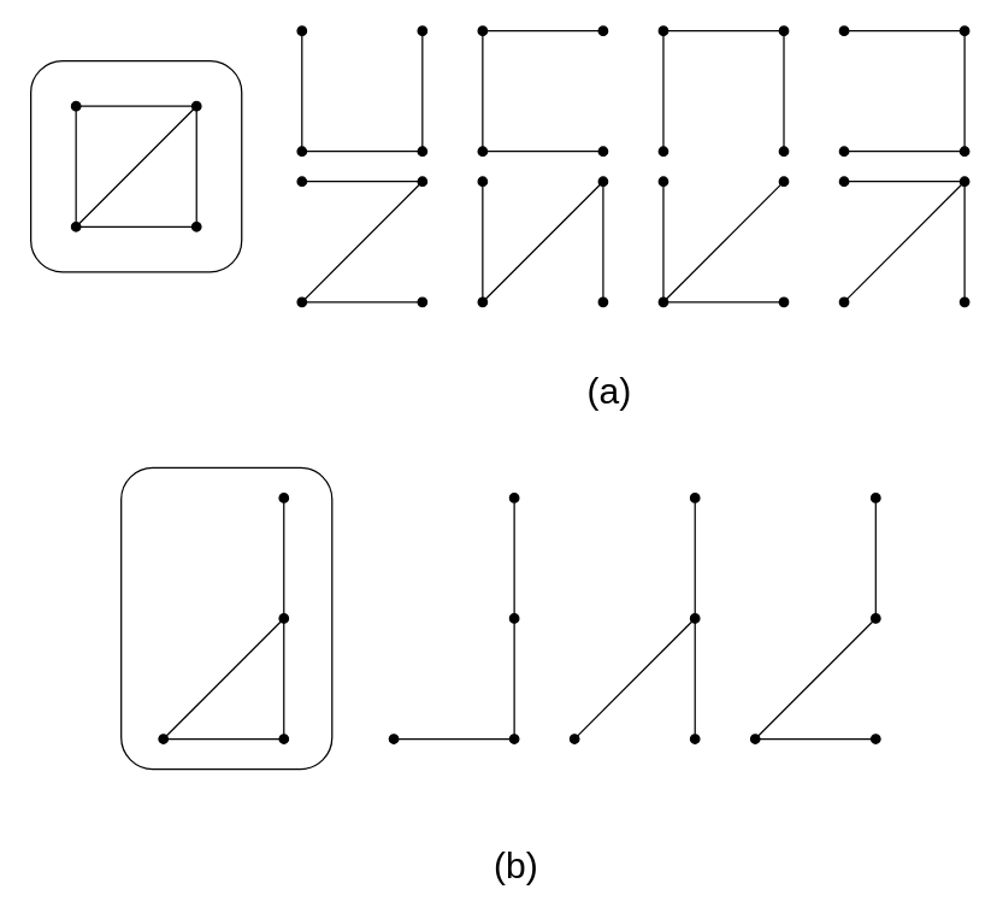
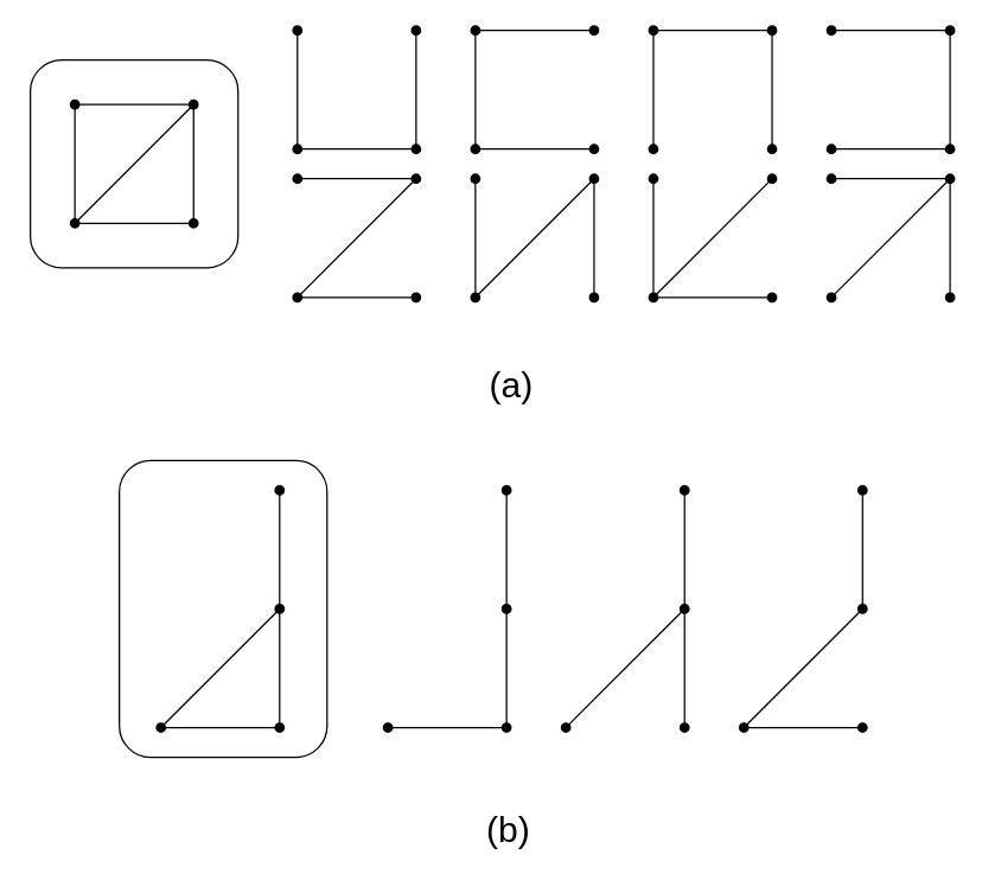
- <mxCell id="60" value="&lt;font style=&quot;font-size: 24px;&quot;&gt;(a)&lt;/font&gt;" style="text;html=1;align=center;verticalAlign=middle;resizable=0;points=[];autosize=1;strokeColor=none;fillColor=none;" parent="1" vertex="1"><mxGeometry x="379" y="240" width="50" height="40" as="geometry" /></mxCell>
+ <mxCell id="60" value="&lt;font style=&quot;font-size: 24px;&quot;&gt;(a)&lt;/font&gt;" style="text;html=1;align=center;verticalAlign=middle;resizable=0;points=[];autosize=1;strokeColor=none;fillColor=none;" parent="1" vertex="1"><mxGeometry x="319" y="240" width="50" height="40" as="geometry" /></mxCell>
- <mxCell id="61" value="&lt;font style=&quot;font-size: 24px;&quot;&gt;(b)&lt;/font&gt;" style="text;html=1;align=center;verticalAlign=middle;resizable=0;points=[];autosize=1;strokeColor=none;fillColor=none;" parent="1" vertex="1"><mxGeometry x="317" y="555" width="50" height="40" as="geometry" /></mxCell>
+ <mxCell id="61" value="&lt;font style=&quot;font-size: 24px;&quot;&gt;(b)&lt;/font&gt;" style="text;html=1;align=center;verticalAlign=middle;resizable=0;points=[];autosize=1;strokeColor=none;fillColor=none;" parent="1" vertex="1"><mxGeometry x="317" y="540" width="50" height="40" as="geometry" /></mxCell>
